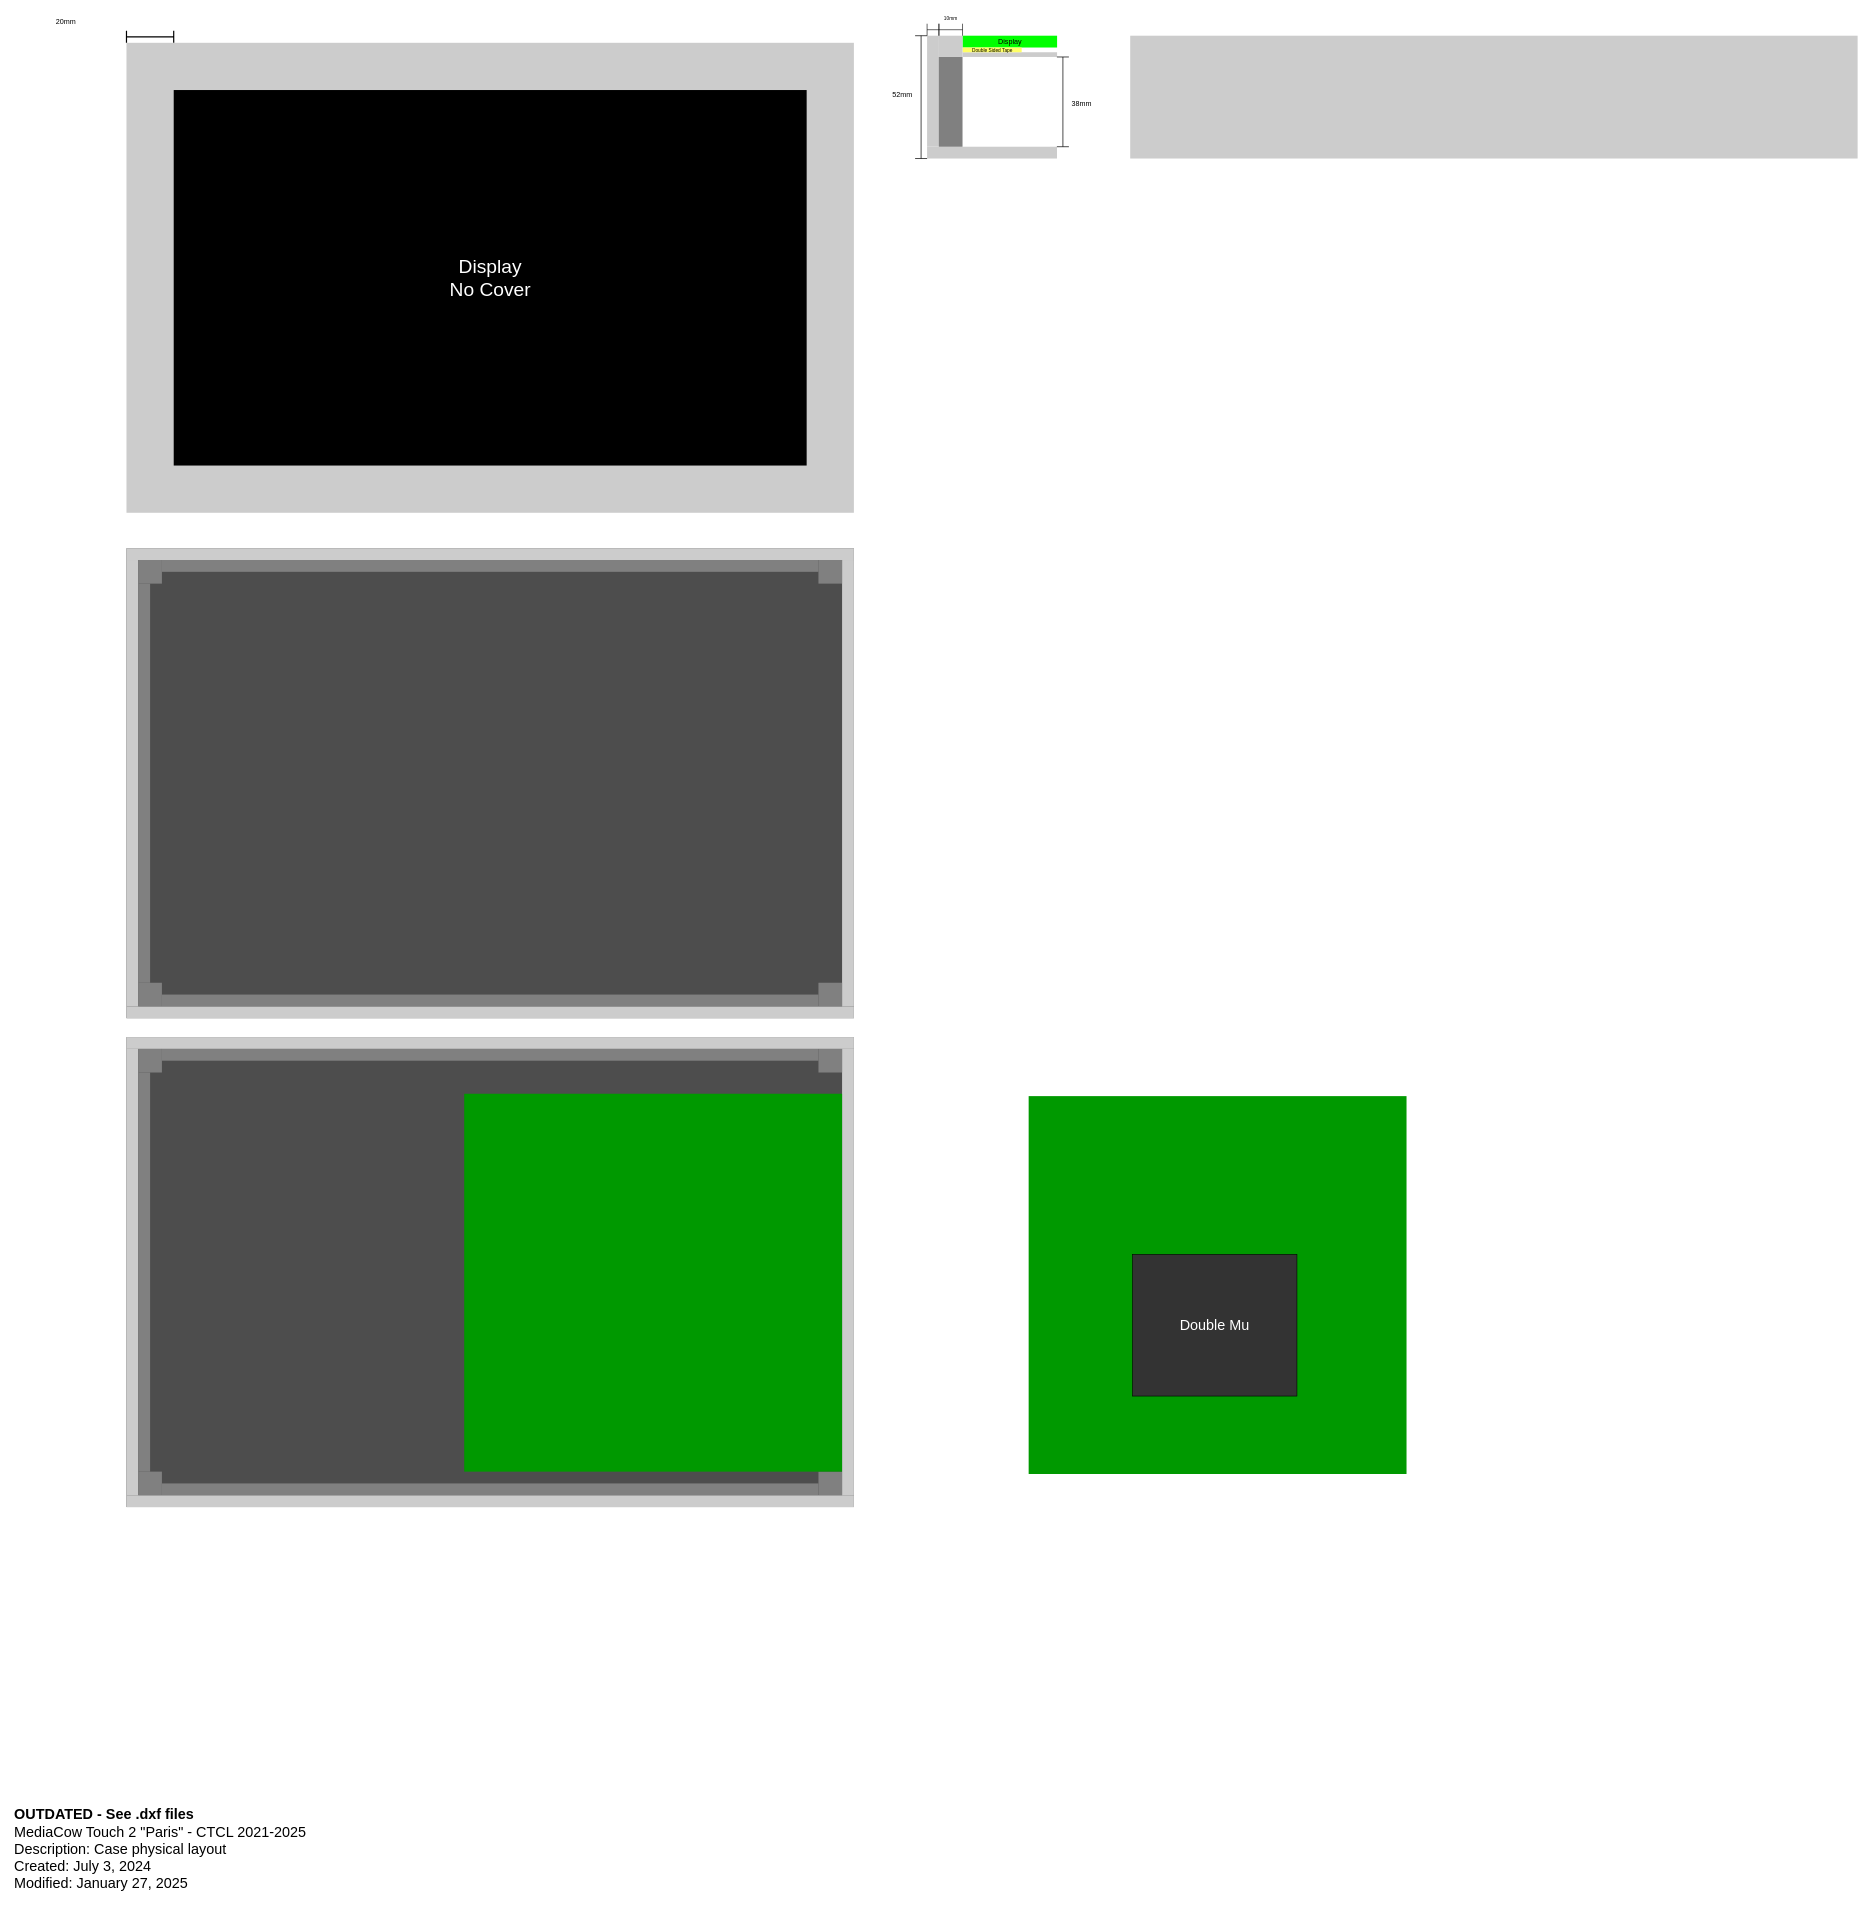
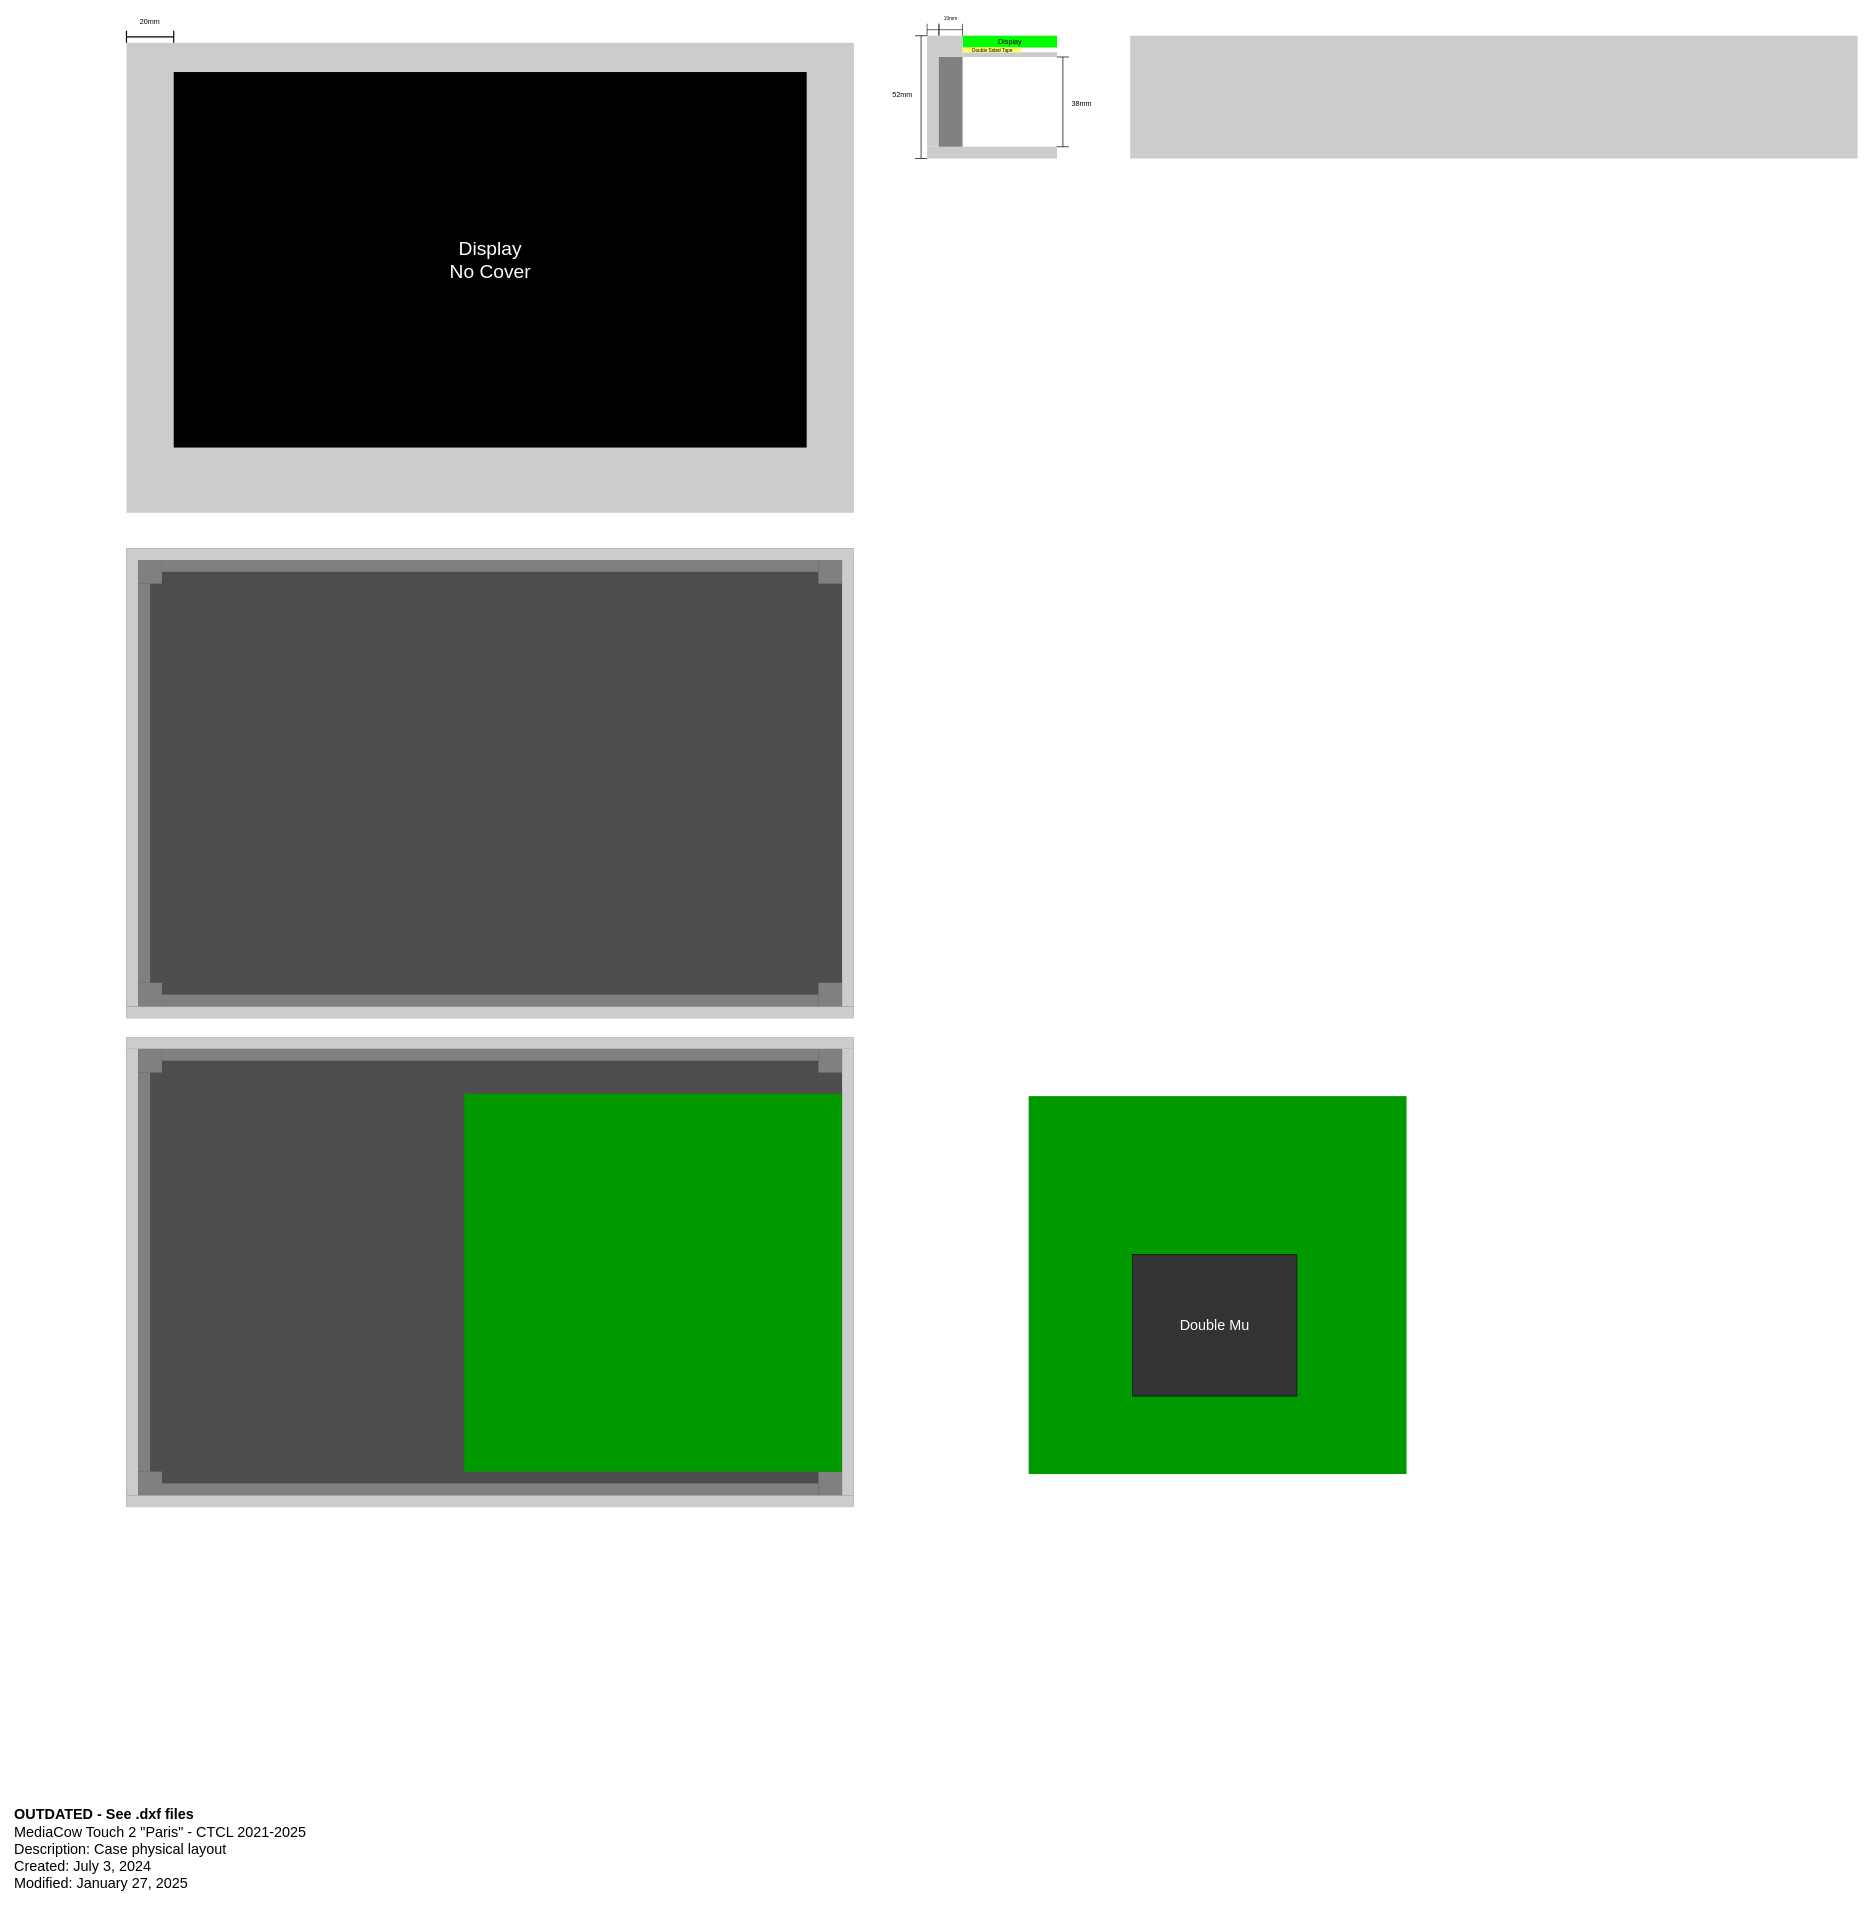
- <mxCell id="18" value="20mm" style="text;html=1;align=center;verticalAlign=middle;whiteSpace=wrap;rounded=0;" parent="1" vertex="1"><mxGeometry x="79.22" y="20.85" width="60" height="30" as="geometry" /></mxCell>
+ <mxCell id="18" value="20mm" style="text;html=1;align=center;verticalAlign=middle;whiteSpace=wrap;rounded=0;" parent="1" vertex="1"><mxGeometry x="219.22" y="20.85" width="60" height="30" as="geometry" /></mxCell>
- <mxCell id="16" value="Display&lt;div&gt;No Cover&lt;/div&gt;" style="rounded=0;whiteSpace=wrap;html=1;fillColor=#000000;fontColor=#FFFFFF;strokeColor=none;fontSize=32;" parent="1" vertex="1"><mxGeometry x="288.59" y="149.59" width="1055.116" height="625.983" as="geometry" /></mxCell>
+ <mxCell id="16" value="Display&lt;div&gt;No Cover&lt;/div&gt;" style="rounded=0;whiteSpace=wrap;html=1;fillColor=#000000;fontColor=#FFFFFF;strokeColor=none;fontSize=32;" parent="1" vertex="1"><mxGeometry x="288.59" y="119.59" width="1055.116" height="625.983" as="geometry" /></mxCell>
